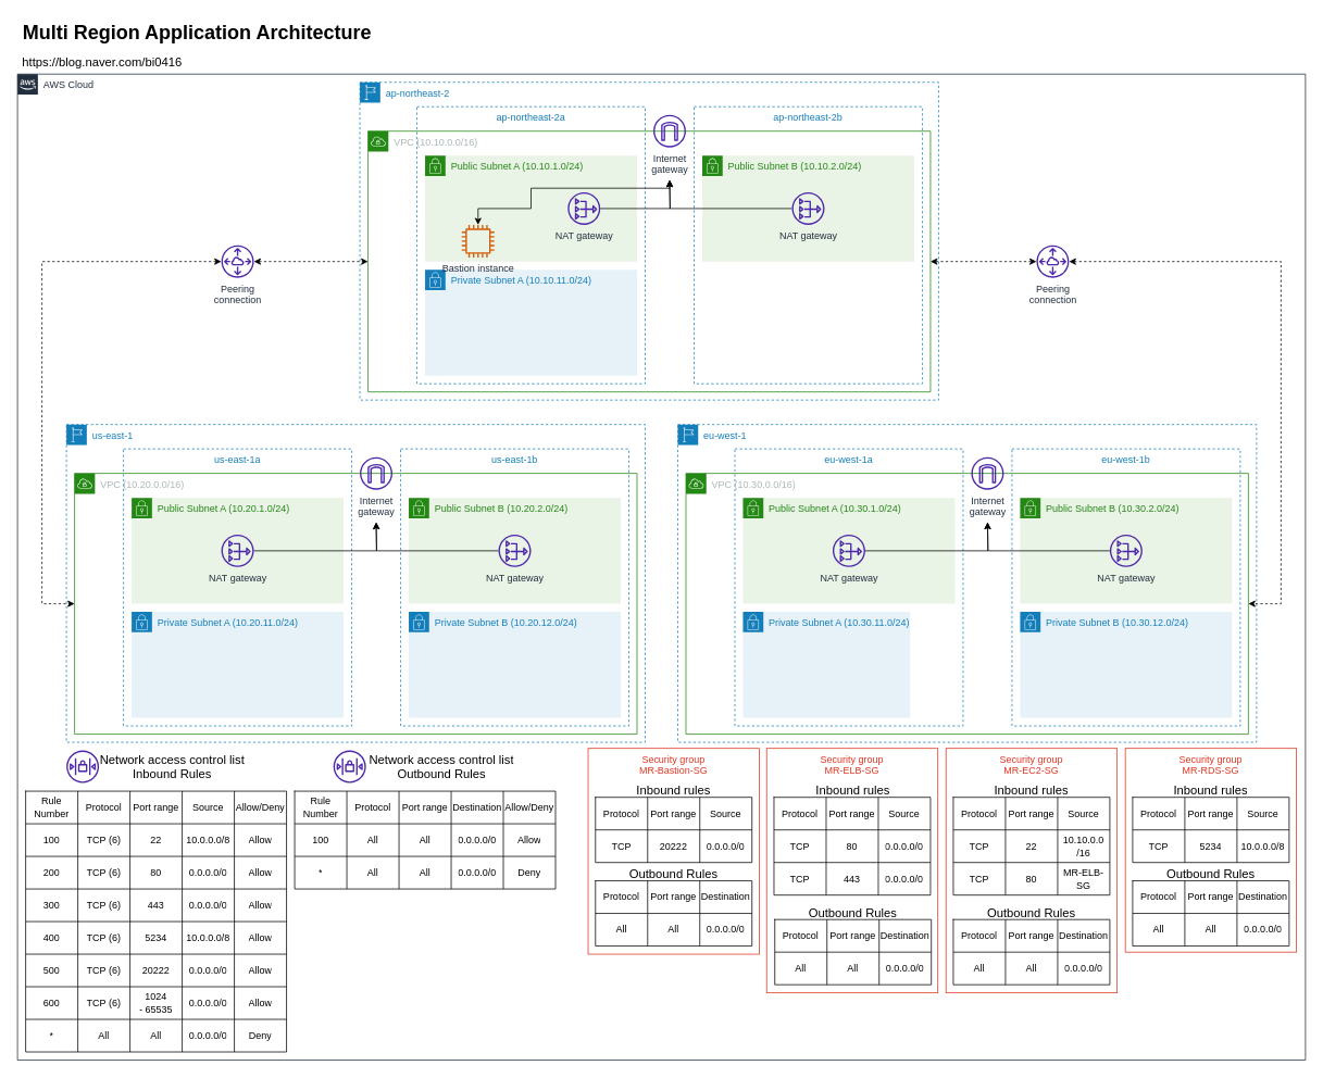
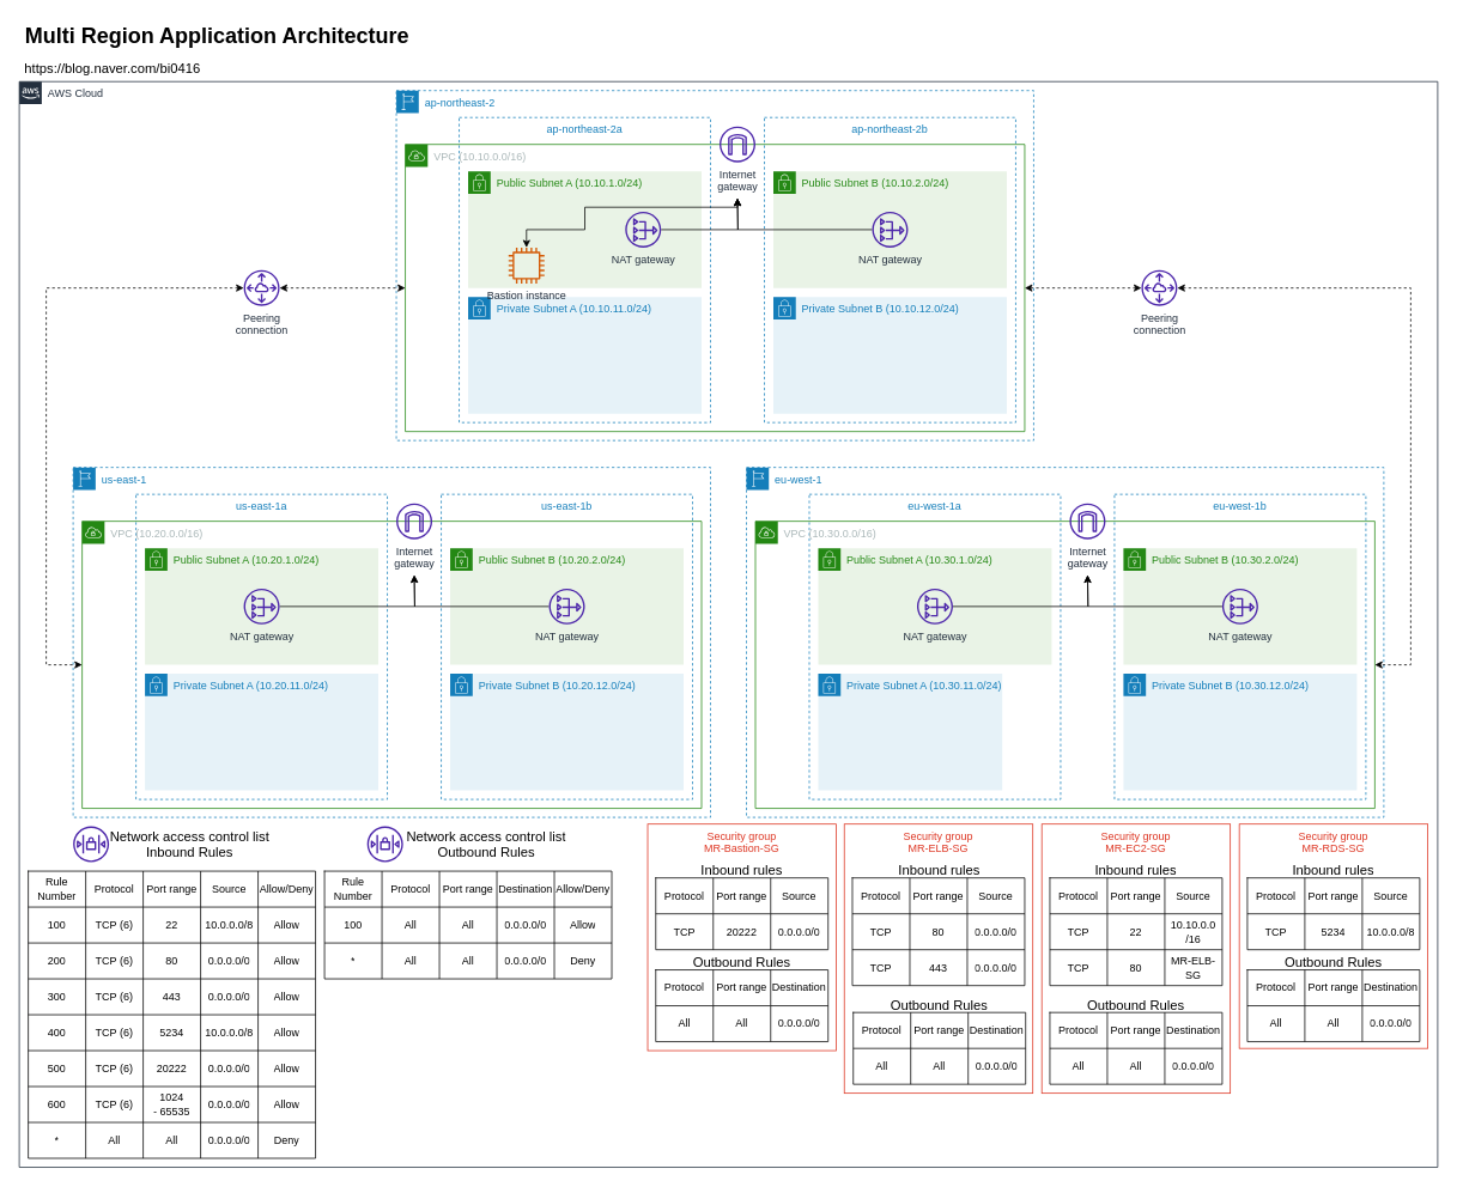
+ <mxCell id="204" value="Private Subnet B&amp;nbsp;(10.10.12.0/24)" style="points=[[0,0],[0.25,0],[0.5,0],[0.75,0],[1,0],[1,0.25],[1,0.5],[1,0.75],[1,1],[0.75,1],[0.5,1],[0.25,1],[0,1],[0,0.75],[0,0.5],[0,0.25]];outlineConnect=0;gradientColor=none;html=1;whiteSpace=wrap;fontSize=12;fontStyle=0;container=0;pointerEvents=0;collapsible=0;recursiveResize=0;shape=mxgraph.aws4.group;grIcon=mxgraph.aws4.group_security_group;grStroke=0;strokeColor=#147EBA;fillColor=#E6F2F8;verticalAlign=top;align=left;spacingLeft=30;fontColor=#147EBA;dashed=0;" parent="1" vertex="1"><mxGeometry x="861" y="330" width="260" height="130" as="geometry" /></mxCell>
